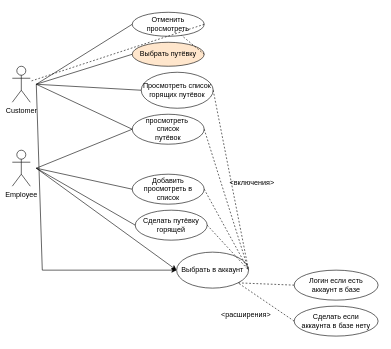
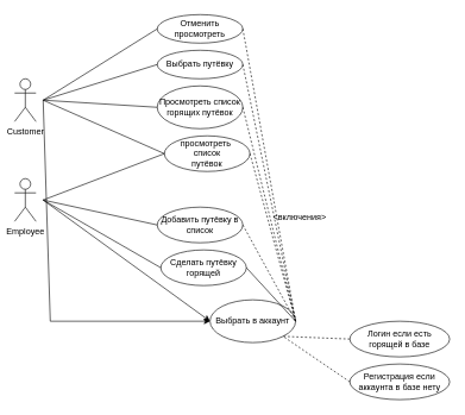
- <mxCell id="19" value="" style="endArrow=none;dashed=1;html=1;rounded=0;exitX=1;exitY=0.5;exitDx=0;exitDy=0;" edge="1" parent="1" source="9" target="11"><mxGeometry width="50" height="50" relative="1" as="geometry"><mxPoint x="340" y="110" as="sourcePoint" /><mxPoint x="515.592" y="235.423" as="targetPoint" /></mxGeometry></mxCell>
+ <mxCell id="19" value="" style="endArrow=none;dashed=1;html=1;rounded=0;exitX=1;exitY=0.5;exitDx=0;exitDy=0;entryX=1;entryY=0.5;entryDx=0;entryDy=0;" edge="1" parent="1" source="9" target="18"><mxGeometry width="50" height="50" relative="1" as="geometry"><mxPoint x="340" y="110" as="sourcePoint" /><mxPoint x="515.592" y="235.423" as="targetPoint" /></mxGeometry></mxCell>
- <mxCell id="17" value="" style="endArrow=none;dashed=1;html=1;rounded=0;exitX=1;exitY=0.5;exitDx=0;exitDy=0;" edge="1" parent="1" source="11" target="2"><mxGeometry width="50" height="50" relative="1" as="geometry"><mxPoint x="390" y="170" as="sourcePoint" /><mxPoint x="440" y="120" as="targetPoint" /></mxGeometry></mxCell>
+ <mxCell id="17" value="" style="endArrow=none;dashed=1;html=1;rounded=0;exitX=1;exitY=0.5;exitDx=0;exitDy=0;entryX=1;entryY=0.5;entryDx=0;entryDy=0;" edge="1" parent="1" source="11" target="18"><mxGeometry width="50" height="50" relative="1" as="geometry"><mxPoint x="390" y="170" as="sourcePoint" /><mxPoint x="440" y="120" as="targetPoint" /></mxGeometry></mxCell>
- <mxCell id="9" value="Выбрать путёвку&lt;br&gt;" style="ellipse;whiteSpace=wrap;html=1;fillColor=#ffe6cc;" vertex="1" parent="1"><mxGeometry x="220" y="70" width="120" height="40" as="geometry" /></mxCell>
+ <mxCell id="9" value="Выбрать путёвку&lt;br&gt;" style="ellipse;whiteSpace=wrap;html=1;" vertex="1" parent="1"><mxGeometry x="220" y="70" width="120" height="40" as="geometry" /></mxCell>
- <mxCell id="15" value="Просмотреть список&lt;br&gt;горящих путёвок" style="ellipse;whiteSpace=wrap;html=1;" vertex="1" parent="1"><mxGeometry x="235" y="120" width="120" height="60" as="geometry" /></mxCell>
+ <mxCell id="15" value="Просмотреть список&lt;br&gt;горящих путёвок" style="ellipse;whiteSpace=wrap;html=1;" vertex="1" parent="1"><mxGeometry x="220" y="120" width="120" height="60" as="geometry" /></mxCell>
- <mxCell id="4" value="просмотреть&amp;nbsp;&lt;br&gt;список&lt;br&gt;путёвок" style="ellipse;whiteSpace=wrap;html=1;" vertex="1" parent="1"><mxGeometry x="220" y="190" width="120" height="50" as="geometry" /></mxCell>
+ <mxCell id="4" value="просмотреть&amp;nbsp;&lt;br&gt;список&lt;br&gt;путёвок" style="ellipse;whiteSpace=wrap;html=1;" vertex="1" parent="1"><mxGeometry x="230" y="190" width="120" height="50" as="geometry" /></mxCell>
- <mxCell id="7" value="Добавить просмотреть в список" style="ellipse;whiteSpace=wrap;html=1;" vertex="1" parent="1"><mxGeometry x="220" y="290" width="120" height="50" as="geometry" /></mxCell>
+ <mxCell id="7" value="Добавить путёвку в список" style="ellipse;whiteSpace=wrap;html=1;" vertex="1" parent="1"><mxGeometry x="220" y="290" width="120" height="50" as="geometry" /></mxCell>
- <mxCell id="23" value="" style="endArrow=none;dashed=1;html=1;rounded=0;exitX=1;exitY=0.5;exitDx=0;exitDy=0;entryX=1;entryY=0.5;entryDx=0;entryDy=0;" edge="1" parent="1" source="13" target="18"><mxGeometry width="50" height="50" relative="1" as="geometry"><mxPoint x="380" y="130" as="sourcePoint" /><mxPoint x="580" y="90" as="targetPoint" /></mxGeometry></mxCell>
+ <mxCell id="23" value="" style="endArrow=none;dashed=0;html=1;rounded=0;exitX=1;exitY=0.5;exitDx=0;exitDy=0;entryX=1;entryY=0.5;entryDx=0;entryDy=0;" edge="1" parent="1" source="13" target="18"><mxGeometry width="50" height="50" relative="1" as="geometry"><mxPoint x="380" y="130" as="sourcePoint" /><mxPoint x="580" y="90" as="targetPoint" /></mxGeometry></mxCell>
- <mxCell id="28" value="Логин если есть&lt;br&gt;аккаунт в базе" style="ellipse;whiteSpace=wrap;html=1;" vertex="1" parent="1"><mxGeometry x="490" y="450" width="140" height="50" as="geometry" /></mxCell>
+ <mxCell id="28" value="Логин если есть&lt;br&gt;горящей в базе" style="ellipse;whiteSpace=wrap;html=1;" vertex="1" parent="1"><mxGeometry x="490" y="450" width="140" height="50" as="geometry" /></mxCell>
- <mxCell id="32" value="&amp;lt;расширения&amp;gt;" style="text;html=1;strokeColor=none;fillColor=none;align=center;verticalAlign=middle;whiteSpace=wrap;rounded=0;" vertex="1" parent="1"><mxGeometry x="380" y="510" width="60" height="30" as="geometry" /></mxCell>
- <mxCell id="29" value="Сделать если&lt;br&gt;аккаунта в базе нету" style="ellipse;whiteSpace=wrap;html=1;" vertex="1" parent="1"><mxGeometry x="490" y="510" width="140" height="50" as="geometry" /></mxCell>
+ <mxCell id="29" value="Регистрация если&lt;br&gt;аккаунта в базе нету" style="ellipse;whiteSpace=wrap;html=1;" vertex="1" parent="1"><mxGeometry x="490" y="510" width="140" height="50" as="geometry" /></mxCell>
